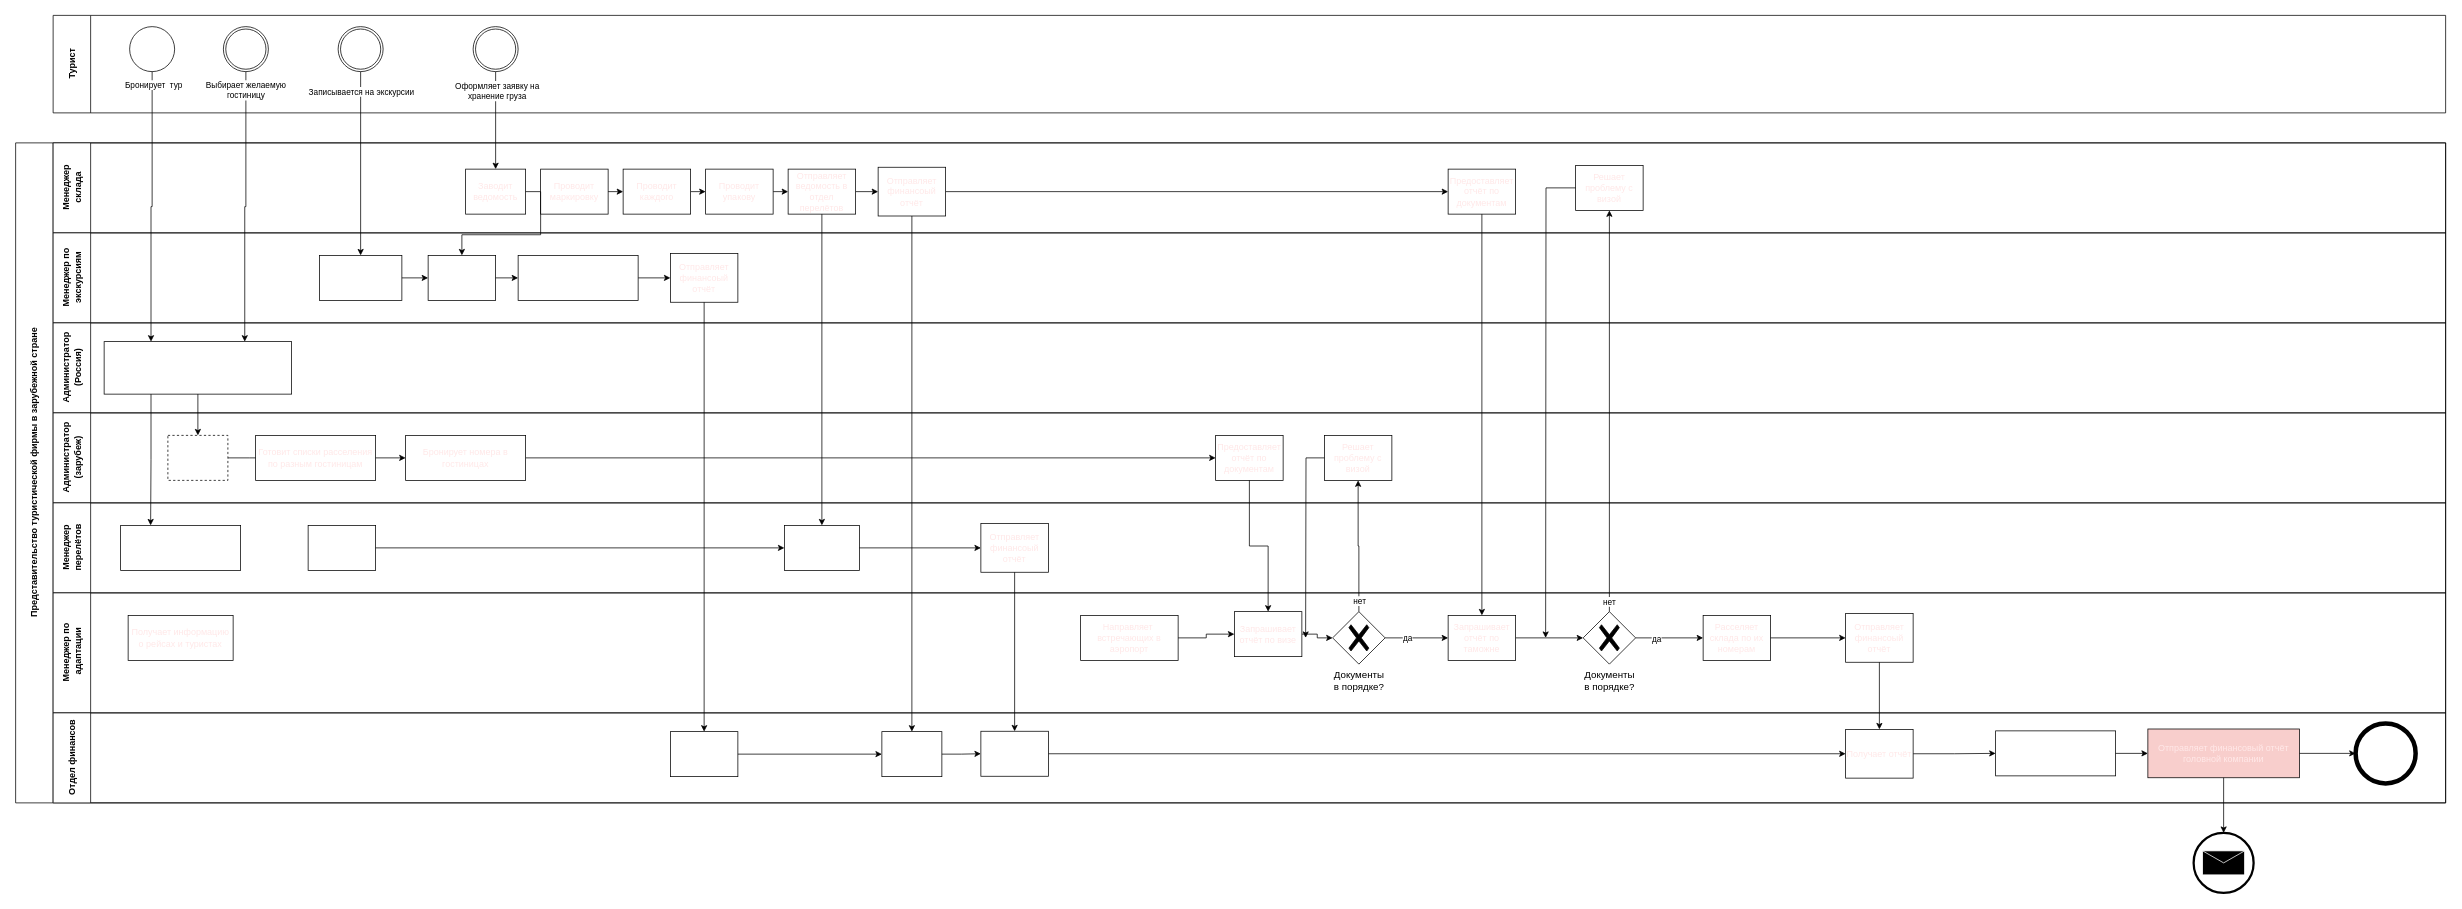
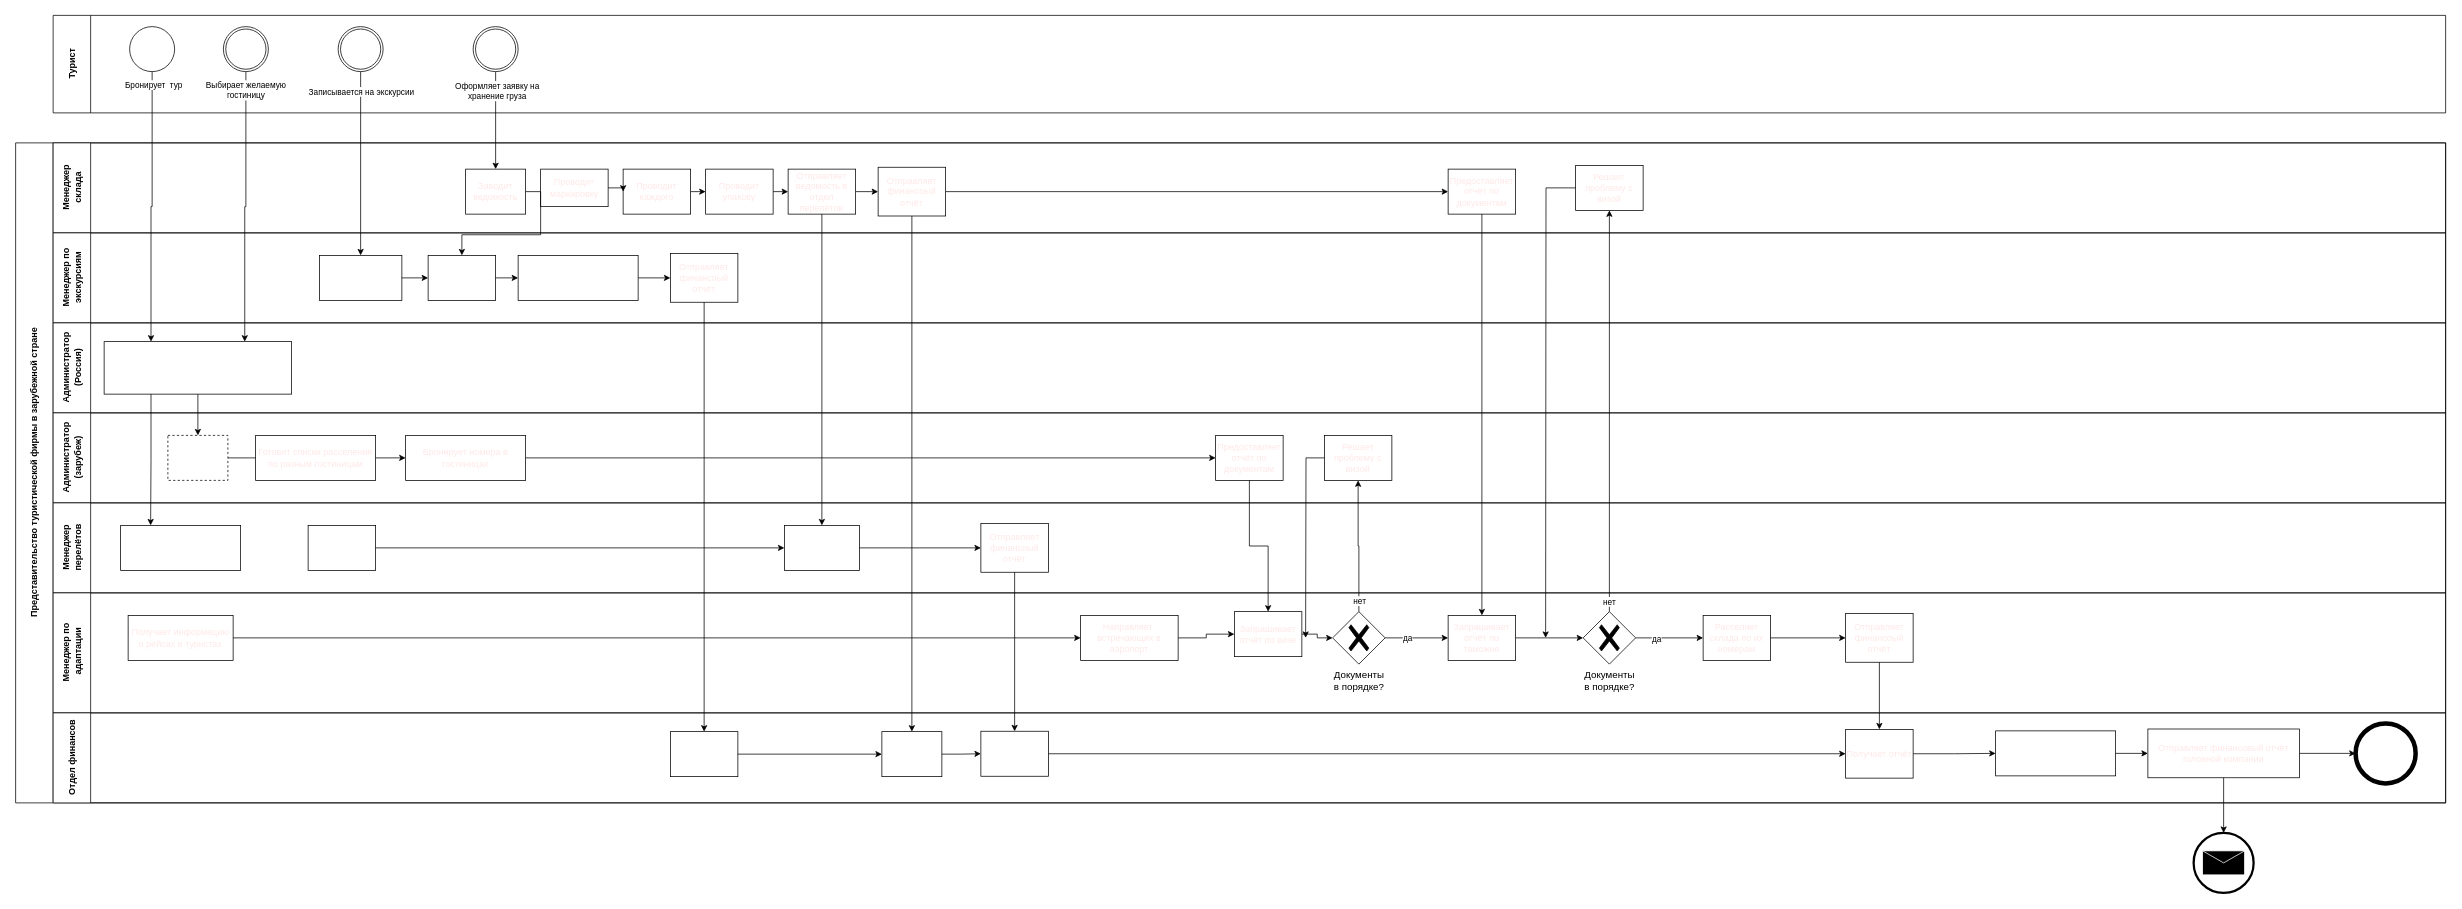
- <mxCell id="4" value="&lt;font color=&quot;#ffe8e8&quot;&gt;Проводит маркировку&lt;/font&gt;" style="rounded=0;whiteSpace=wrap;html=1;fontFamily=Helvetica;fontSize=12;fontColor=#000000;align=center;" parent="3" vertex="1"><mxGeometry x="650" y="35" width="90" height="60" as="geometry" /></mxCell>
+ <mxCell id="4" value="&lt;font color=&quot;#ffe8e8&quot;&gt;Проводит маркировку&lt;/font&gt;" style="rounded=0;whiteSpace=wrap;html=1;fontFamily=Helvetica;fontSize=12;fontColor=#000000;align=center;" parent="3" vertex="1"><mxGeometry x="650" y="35" width="90" height="50" as="geometry" /></mxCell>
+ <mxCell id="47" value="" style="edgeStyle=orthogonalEdgeStyle;rounded=0;orthogonalLoop=1;jettySize=auto;html=1;endArrow=classic;endFill=1;exitX=1;exitY=0.5;exitDx=0;exitDy=0;entryX=0;entryY=0.5;entryDx=0;entryDy=0;" parent="44" source="46" target="45" edge="1"><mxGeometry relative="1" as="geometry"><mxPoint x="1285" y="-40" as="sourcePoint" /><mxPoint x="1340" y="-40" as="targetPoint" /></mxGeometry></mxCell>
- <mxCell id="79" value="&lt;font color=&quot;#ffe8e8&quot;&gt;Отправляет финансовый отчёт головной компании&lt;/font&gt;" style="rounded=0;whiteSpace=wrap;html=1;fontFamily=Helvetica;fontSize=12;fontColor=#000000;align=center;fillColor=#f8cecc;" parent="74" vertex="1"><mxGeometry x="2793" y="21.5" width="202" height="65" as="geometry" /></mxCell>
+ <mxCell id="79" value="&lt;font color=&quot;#ffe8e8&quot;&gt;Отправляет финансовый отчёт головной компании&lt;/font&gt;" style="rounded=0;whiteSpace=wrap;html=1;fontFamily=Helvetica;fontSize=12;fontColor=#000000;align=center;" parent="74" vertex="1"><mxGeometry x="2793" y="21.5" width="202" height="65" as="geometry" /></mxCell>
